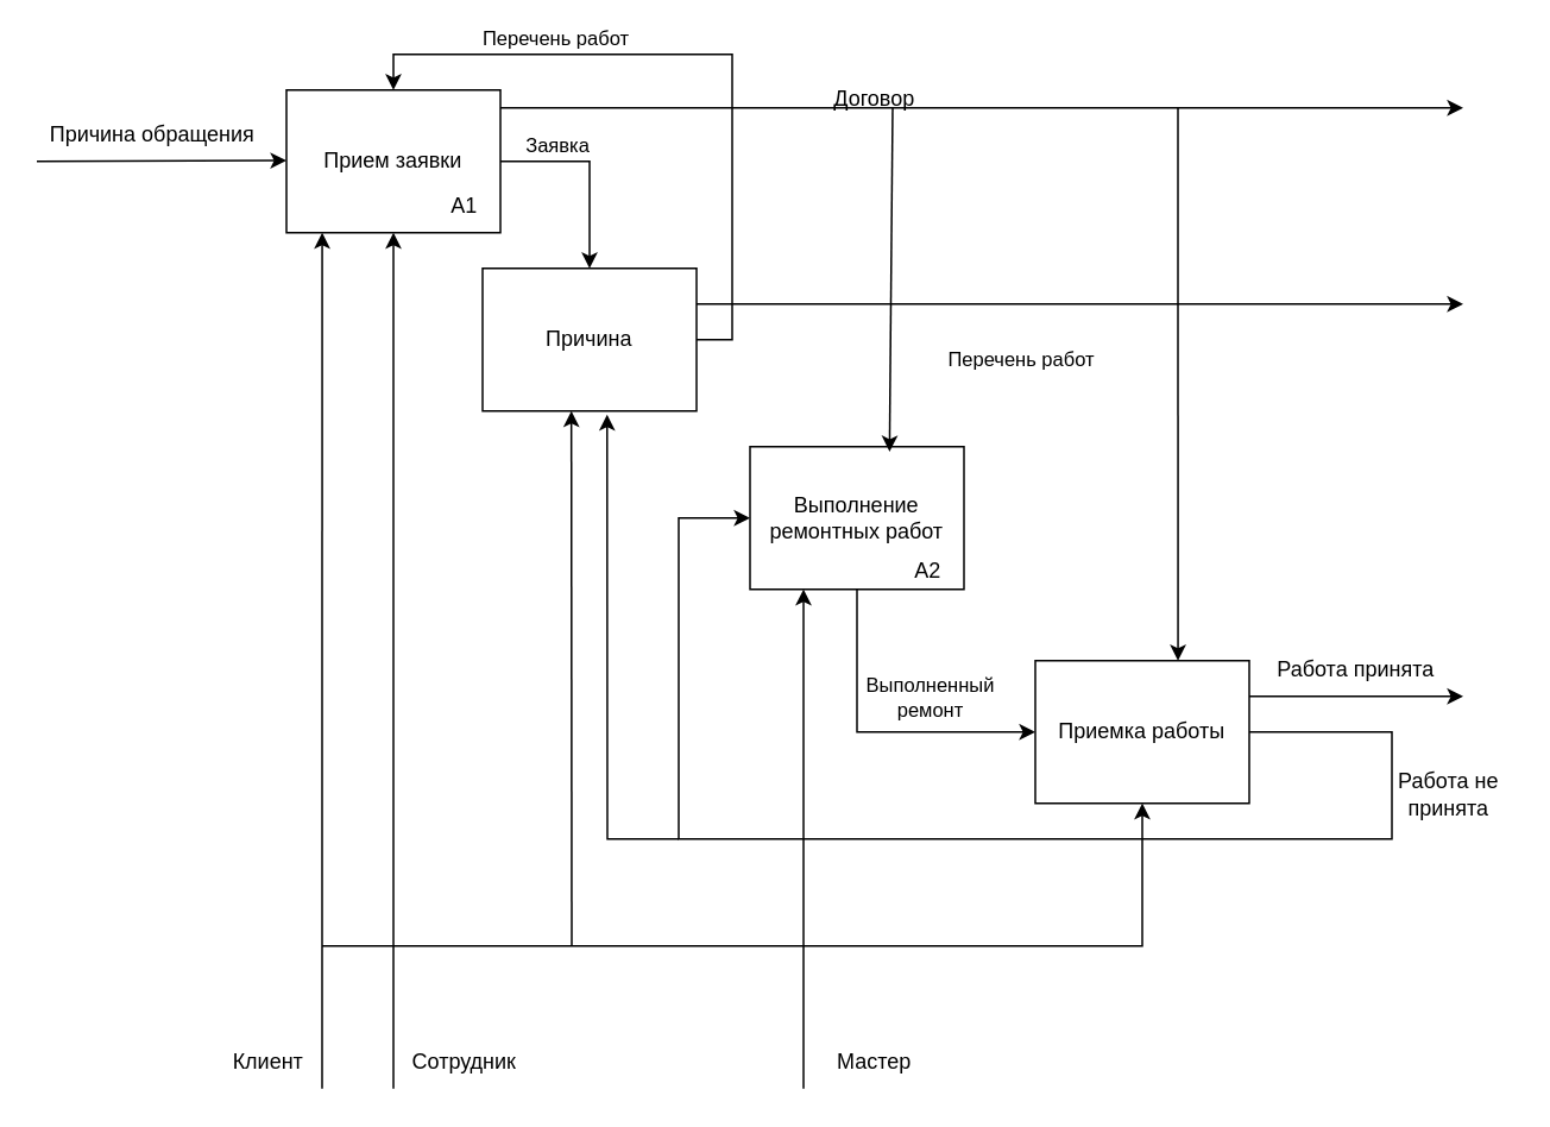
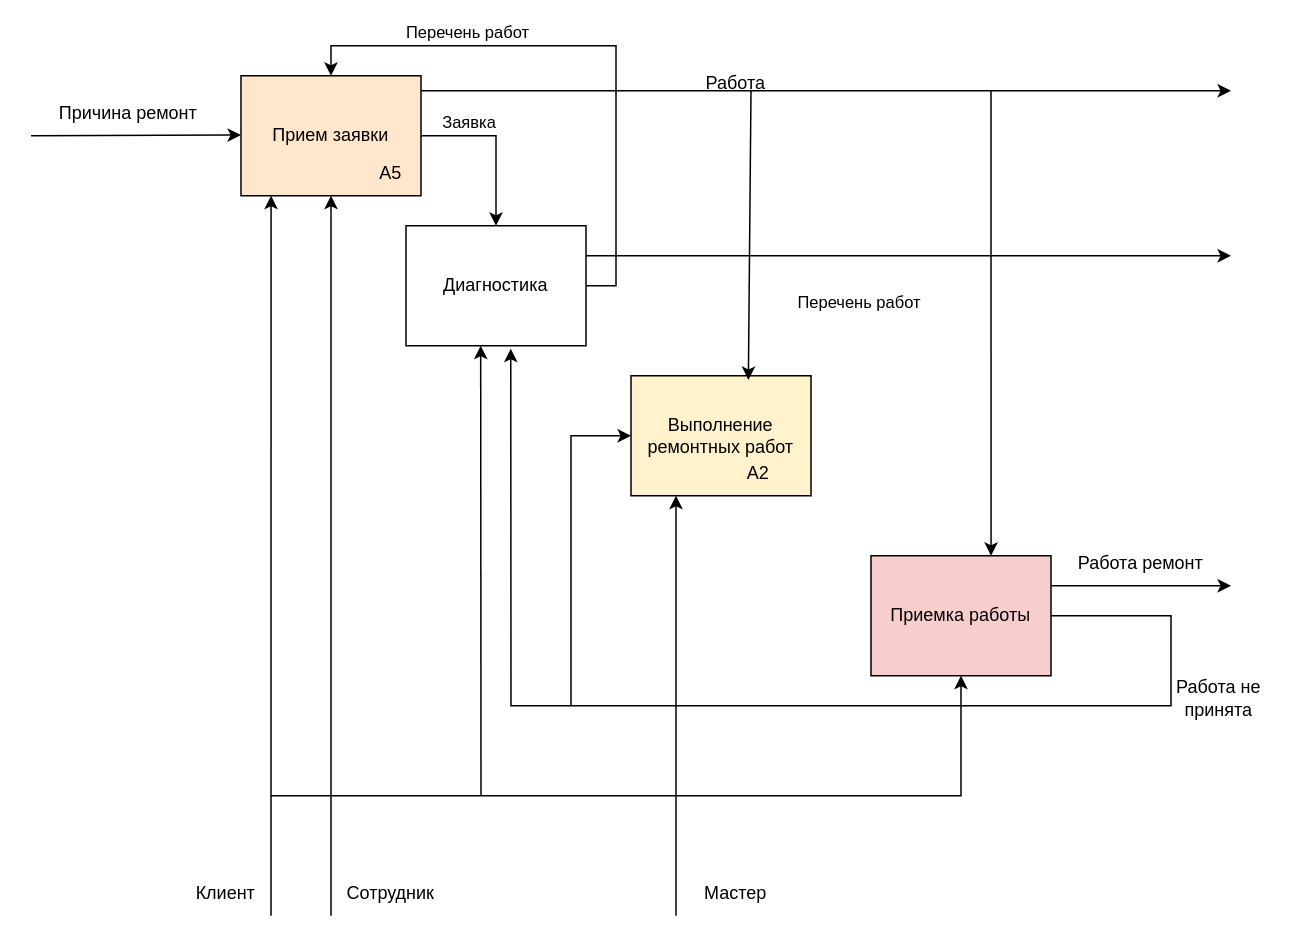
- <mxCell id="30" value="Договор" style="text;html=1;strokeColor=none;fillColor=none;align=center;verticalAlign=middle;whiteSpace=wrap;rounded=0;" parent="1" vertex="1"><mxGeometry x="460" y="40" width="60" height="30" as="geometry" /></mxCell>
+ <mxCell id="30" value="Работа" style="text;html=1;strokeColor=none;fillColor=none;align=center;verticalAlign=middle;whiteSpace=wrap;rounded=0;" parent="1" vertex="1"><mxGeometry x="460" y="40" width="60" height="30" as="geometry" /></mxCell>
- <mxCell id="15" value="Причина обращения" style="text;html=1;strokeColor=none;fillColor=none;align=center;verticalAlign=middle;whiteSpace=wrap;rounded=0;" parent="1" vertex="1"><mxGeometry y="60" width="130" height="30" as="geometry" x="20" /></mxCell>
+ <mxCell id="15" value="Причина ремонт" style="text;html=1;strokeColor=none;fillColor=none;align=center;verticalAlign=middle;whiteSpace=wrap;rounded=0;" parent="1" vertex="1"><mxGeometry y="60" width="130" height="30" as="geometry" x="20" /></mxCell>
- <mxCell id="4" value="Прием заявки" style="rounded=0;whiteSpace=wrap;html=1;" parent="1" vertex="1"><mxGeometry x="160" y="50" width="120" height="80" as="geometry" /></mxCell>
+ <mxCell id="4" value="Прием заявки" style="rounded=0;whiteSpace=wrap;html=1;fillColor=#ffe6cc;" parent="1" vertex="1"><mxGeometry x="160" y="50" width="120" height="80" as="geometry" /></mxCell>
- <mxCell id="12" value="А1" style="text;html=1;strokeColor=none;fillColor=none;align=center;verticalAlign=middle;whiteSpace=wrap;rounded=0;" parent="1" vertex="1"><mxGeometry x="230" y="100" width="60" height="30" as="geometry" /></mxCell>
+ <mxCell id="12" value="А5" style="text;html=1;strokeColor=none;fillColor=none;align=center;verticalAlign=middle;whiteSpace=wrap;rounded=0;" parent="1" vertex="1"><mxGeometry x="230" y="100" width="60" height="30" as="geometry" /></mxCell>
- <mxCell id="7" value="Причина" style="rounded=0;whiteSpace=wrap;html=1;" parent="1" vertex="1"><mxGeometry x="270" y="150" width="120" height="80" as="geometry" /></mxCell>
+ <mxCell id="7" value="Диагностика" style="rounded=0;whiteSpace=wrap;html=1;" parent="1" vertex="1"><mxGeometry x="270" y="150" width="120" height="80" as="geometry" /></mxCell>
- <mxCell id="10" value="Выполнение ремонтных работ" style="rounded=0;whiteSpace=wrap;html=1;" parent="1" vertex="1"><mxGeometry x="420" y="250" width="120" height="80" as="geometry" /></mxCell>
+ <mxCell id="10" value="Выполнение ремонтных работ" style="rounded=0;whiteSpace=wrap;html=1;fillColor=#fff2cc;" parent="1" vertex="1"><mxGeometry x="420" y="250" width="120" height="80" as="geometry" /></mxCell>
- <mxCell id="13" value="А2" style="text;html=1;strokeColor=none;fillColor=none;align=center;verticalAlign=middle;whiteSpace=wrap;rounded=0;" parent="1" vertex="1"><mxGeometry x="500" y="310" width="40" height="20" as="geometry" /></mxCell>
+ <mxCell id="13" value="А2" style="text;html=1;strokeColor=none;fillColor=none;align=center;verticalAlign=middle;whiteSpace=wrap;rounded=0;" parent="1" vertex="1"><mxGeometry x="485" y="305" width="40" height="20" as="geometry" /></mxCell>
- <mxCell id="17" value="Работа принята" style="text;html=1;strokeColor=none;fillColor=none;align=center;verticalAlign=middle;whiteSpace=wrap;rounded=0;" parent="1" vertex="1"><mxGeometry x="710" y="360" width="100" height="30" as="geometry" /></mxCell>
+ <mxCell id="17" value="Работа ремонт" style="text;html=1;strokeColor=none;fillColor=none;align=center;verticalAlign=middle;whiteSpace=wrap;rounded=0;" parent="1" vertex="1"><mxGeometry x="710" y="360" width="100" height="30" as="geometry" /></mxCell>
- <mxCell id="8" style="edgeStyle=orthogonalEdgeStyle;rounded=0;orthogonalLoop=1;jettySize=auto;html=1;exitX=0.5;exitY=1;exitDx=0;exitDy=0;entryX=0;entryY=0.5;entryDx=0;entryDy=0;" parent="1" source="10" target="11" edge="1"><mxGeometry relative="1" as="geometry"><mxPoint x="510" y="470" as="targetPoint" /><mxPoint x="310" y="390" as="sourcePoint" /><Array as="points"><mxPoint x="480" y="410" /></Array></mxGeometry></mxCell>
- <mxCell id="9" value="Выполненный &lt;br&gt;ремонт" style="edgeLabel;html=1;align=center;verticalAlign=middle;resizable=0;points=[];" parent="8" vertex="1" connectable="0"><mxGeometry x="0.166" y="2" relative="1" as="geometry"><mxPoint x="15" y="-18" as="offset" /></mxGeometry></mxCell>
- <mxCell id="11" value="Приемка работы" style="rounded=0;whiteSpace=wrap;html=1;" parent="1" vertex="1"><mxGeometry x="580" y="370" width="120" height="80" as="geometry" /></mxCell>
+ <mxCell id="11" value="Приемка работы" style="rounded=0;whiteSpace=wrap;html=1;fillColor=#f8cecc;" parent="1" vertex="1"><mxGeometry x="580" y="370" width="120" height="80" as="geometry" /></mxCell>
- <mxCell id="19" value="Работа не принята" style="text;html=1;strokeColor=none;fillColor=none;align=center;verticalAlign=middle;whiteSpace=wrap;rounded=0;" parent="1" vertex="1"><mxGeometry x="777" y="430" width="70" height="30" as="geometry" /></mxCell>
+ <mxCell id="19" value="Работа не принята" style="text;html=1;strokeColor=none;fillColor=none;align=center;verticalAlign=middle;whiteSpace=wrap;rounded=0;" parent="1" vertex="1"><mxGeometry x="777" y="450" width="70" height="30" as="geometry" /></mxCell>
